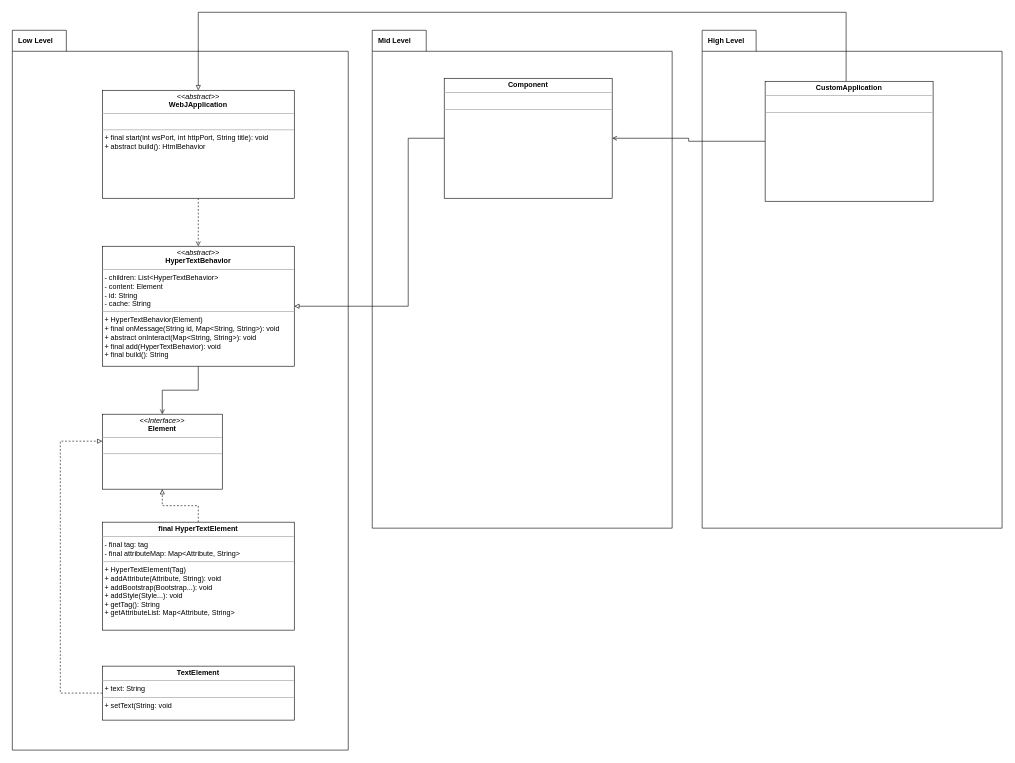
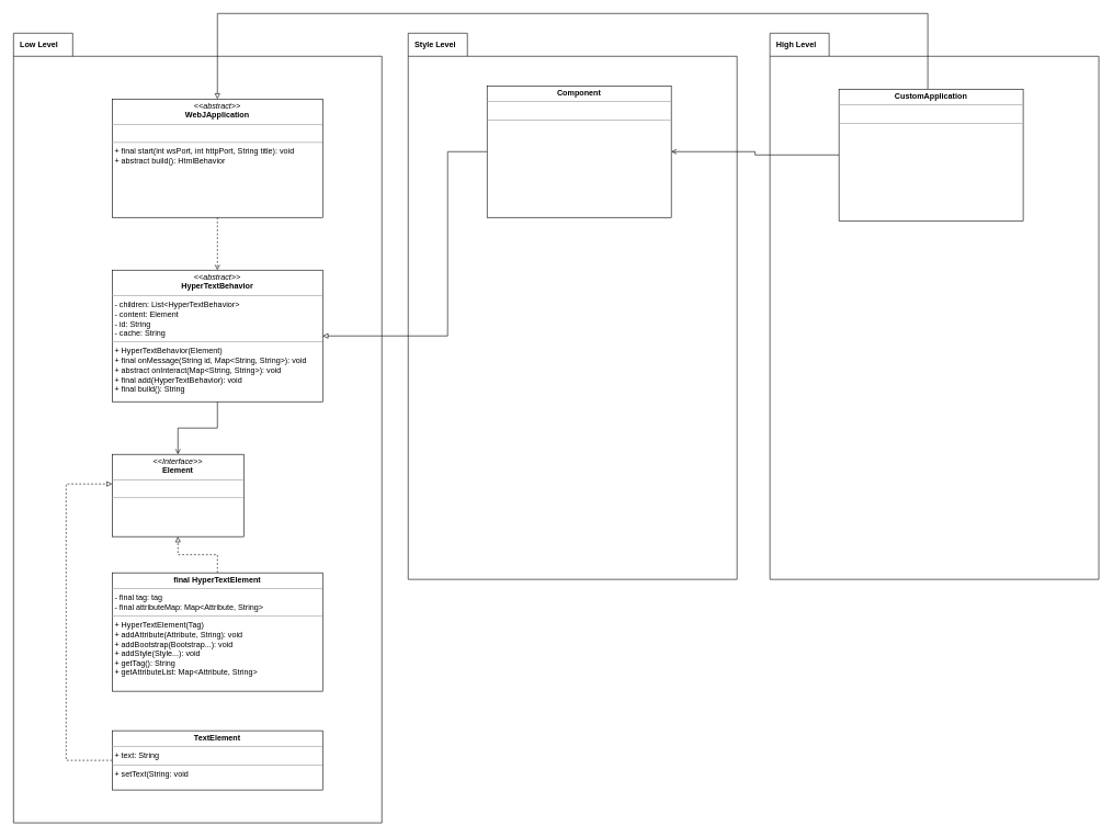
- <mxCell id="3" value="Mid Level" style="shape=folder;fontStyle=1;spacingTop=5;tabWidth=90;tabHeight=35;tabPosition=left;html=1;align=left;labelPosition=center;verticalLabelPosition=middle;verticalAlign=top;textDirection=ltr;horizontal=1;spacingLeft=10;spacing=0;" parent="1" vertex="1"><mxGeometry x="620" y="50" width="500" height="830" as="geometry" /></mxCell>
+ <mxCell id="3" value="Style Level" style="shape=folder;fontStyle=1;spacingTop=5;tabWidth=90;tabHeight=35;tabPosition=left;html=1;align=left;labelPosition=center;verticalLabelPosition=middle;verticalAlign=top;textDirection=ltr;horizontal=1;spacingLeft=10;spacing=0;" parent="1" vertex="1"><mxGeometry x="620" y="50" width="500" height="830" as="geometry" /></mxCell>
